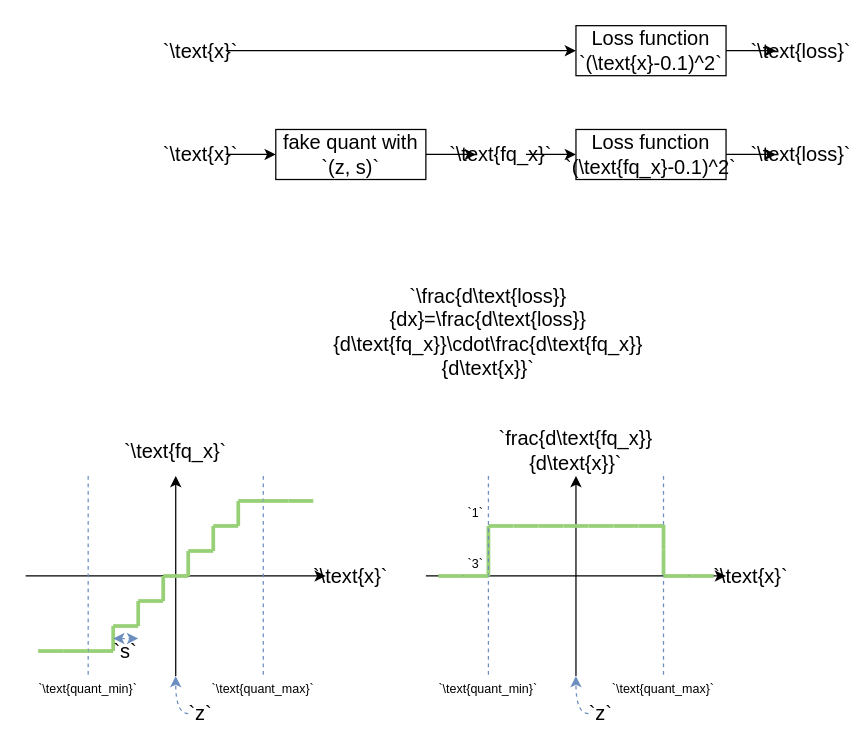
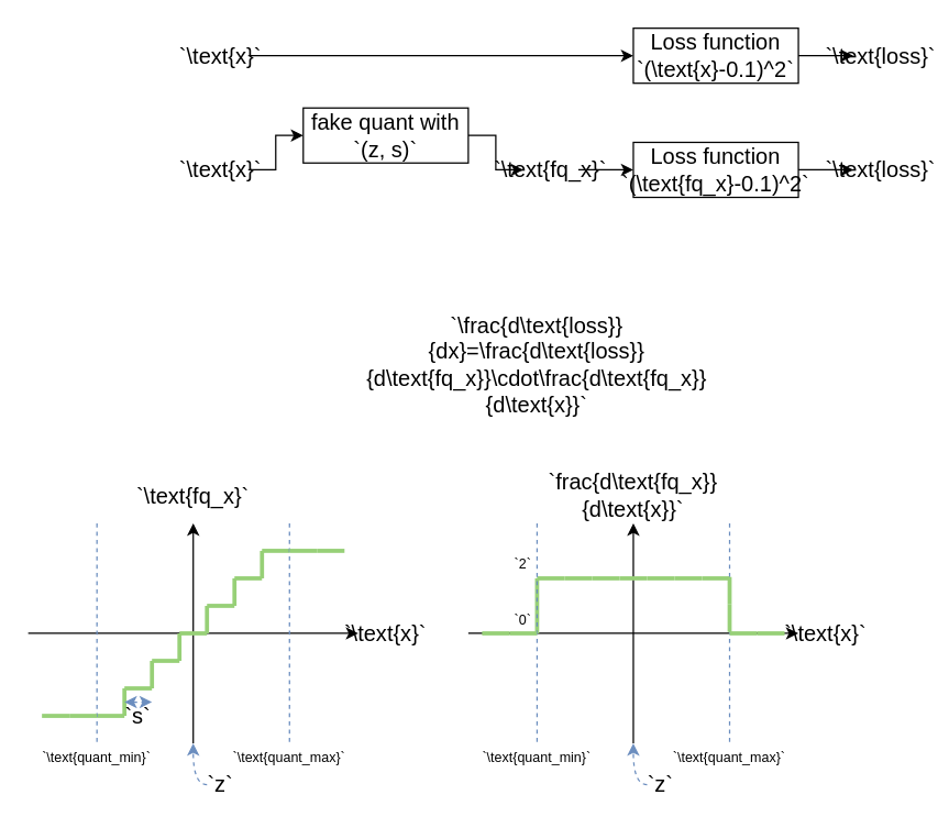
- <mxCell id="5" value="fake quant with `(z, s)`" style="rounded=0;whiteSpace=wrap;html=1;fontSize=16;" vertex="1" parent="1"><mxGeometry x="220" y="103" width="120" height="40" as="geometry" /></mxCell>
+ <mxCell id="5" value="fake quant with `(z, s)`" style="rounded=0;whiteSpace=wrap;html=1;fontSize=16;" vertex="1" parent="1"><mxGeometry x="220" y="78" width="120" height="40" as="geometry" /></mxCell>
- <mxCell id="74" value="`1`" style="text;html=1;strokeColor=none;fillColor=none;align=center;verticalAlign=middle;whiteSpace=wrap;rounded=0;fontSize=10;" vertex="1" parent="1"><mxGeometry x="370" y="399" width="20" height="20" as="geometry" /></mxCell>
+ <mxCell id="74" value="`2`" style="text;html=1;strokeColor=none;fillColor=none;align=center;verticalAlign=middle;whiteSpace=wrap;rounded=0;fontSize=10;" vertex="1" parent="1"><mxGeometry x="370" y="399" width="20" height="20" as="geometry" /></mxCell>
- <mxCell id="73" value="`3`" style="text;html=1;strokeColor=none;fillColor=none;align=center;verticalAlign=middle;whiteSpace=wrap;rounded=0;fontSize=10;" vertex="1" parent="1"><mxGeometry x="370" y="440" width="20" height="20" as="geometry" /></mxCell>
+ <mxCell id="73" value="`0`" style="text;html=1;strokeColor=none;fillColor=none;align=center;verticalAlign=middle;whiteSpace=wrap;rounded=0;fontSize=10;" vertex="1" parent="1"><mxGeometry x="370" y="440" width="20" height="20" as="geometry" /></mxCell>
